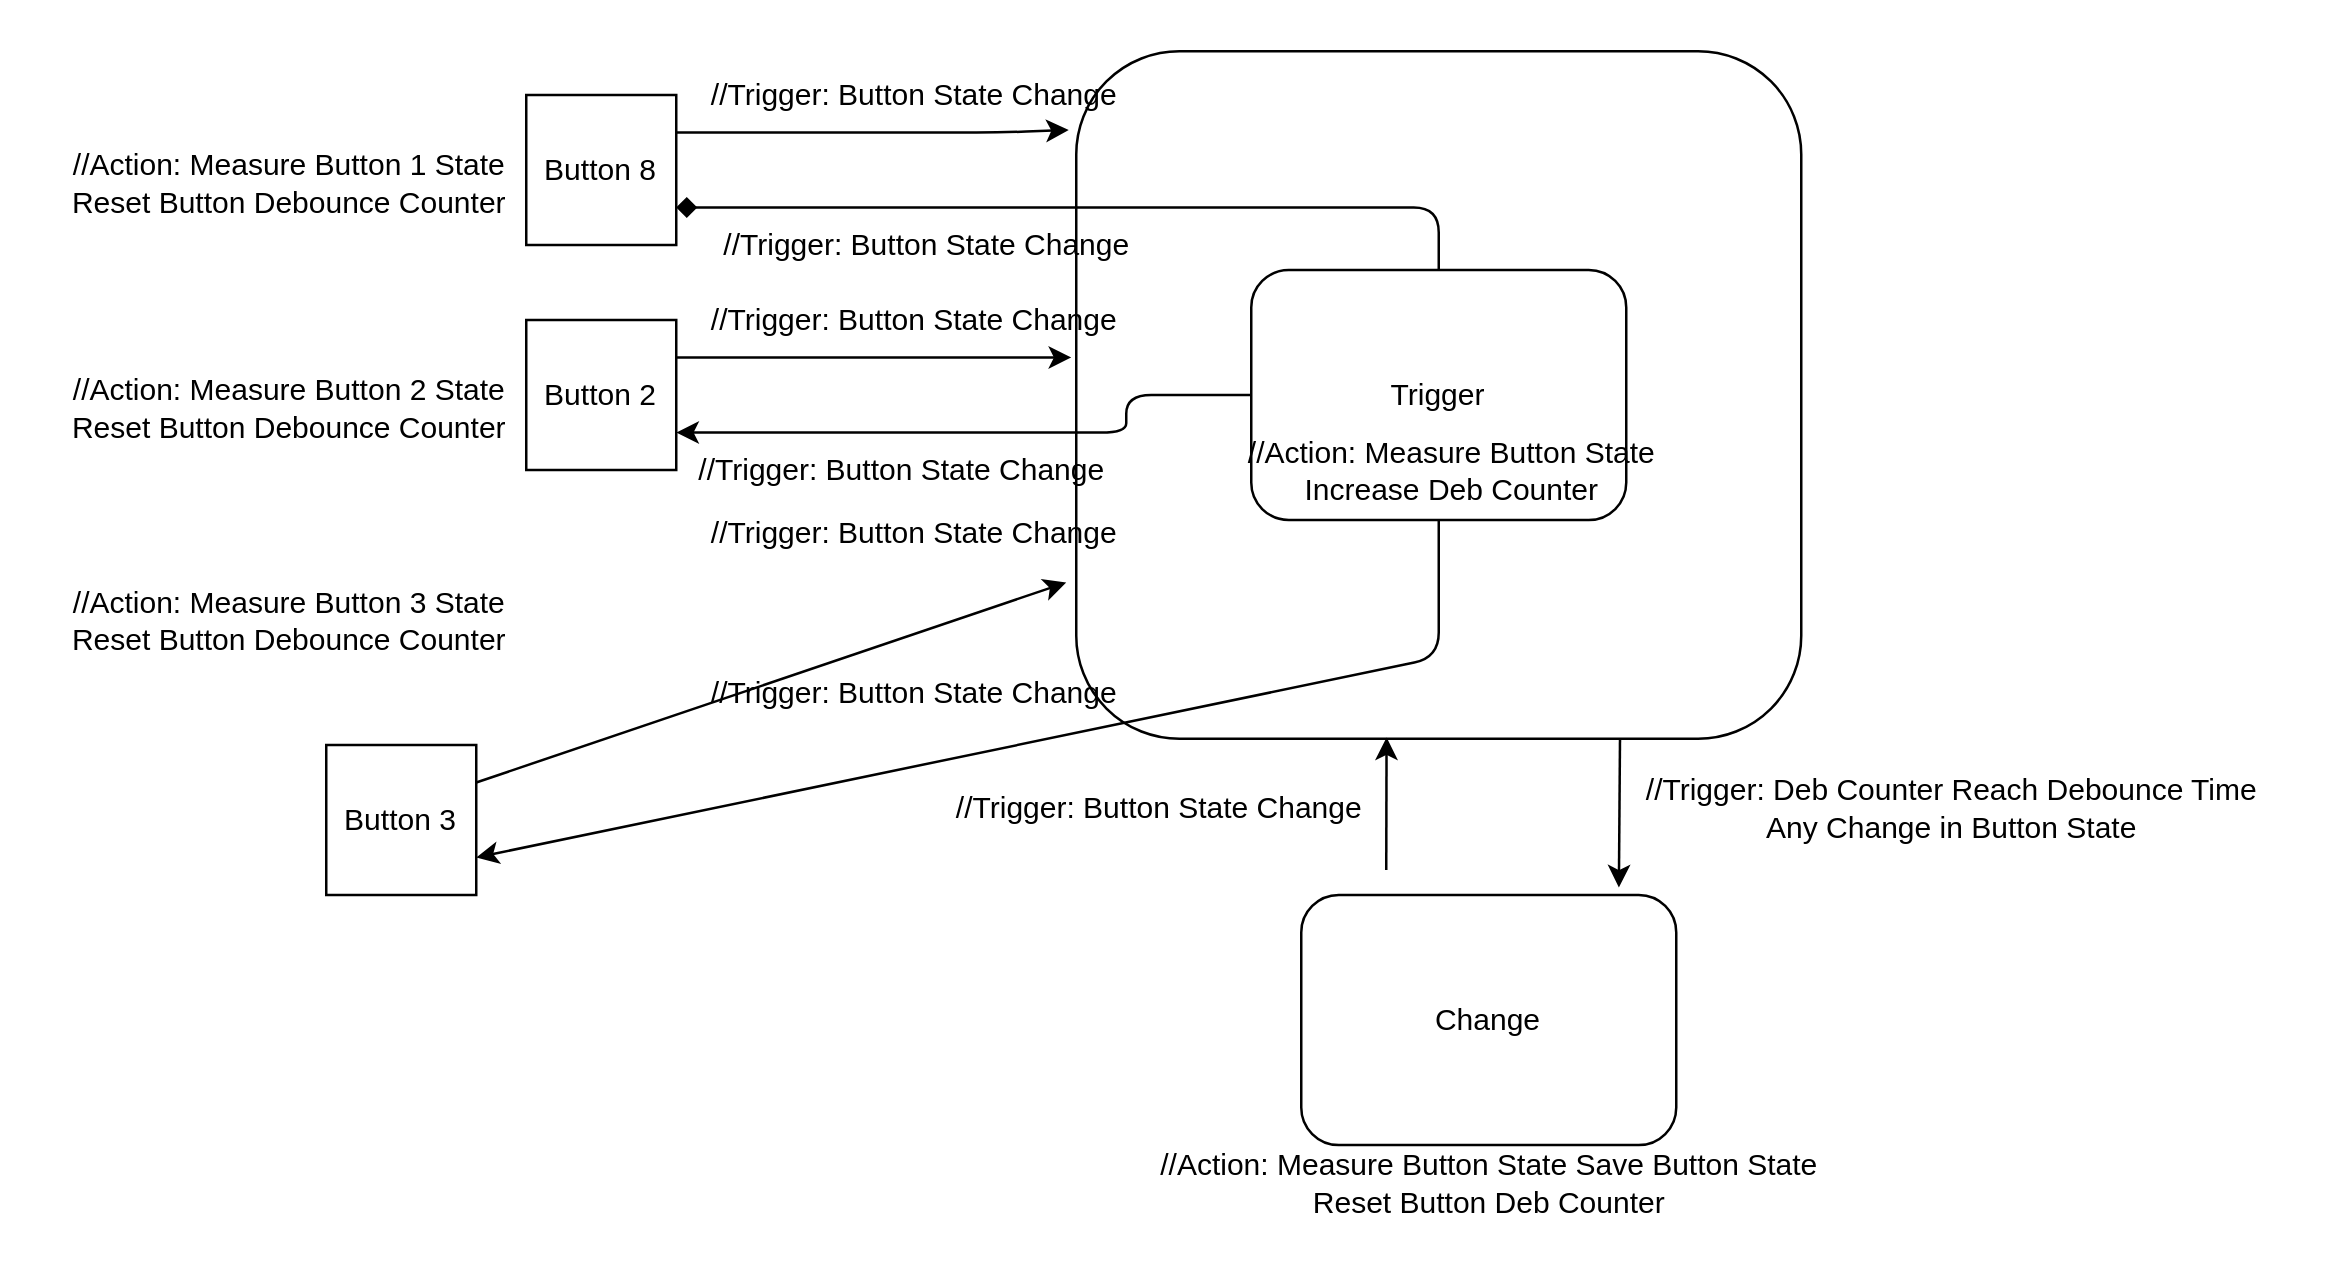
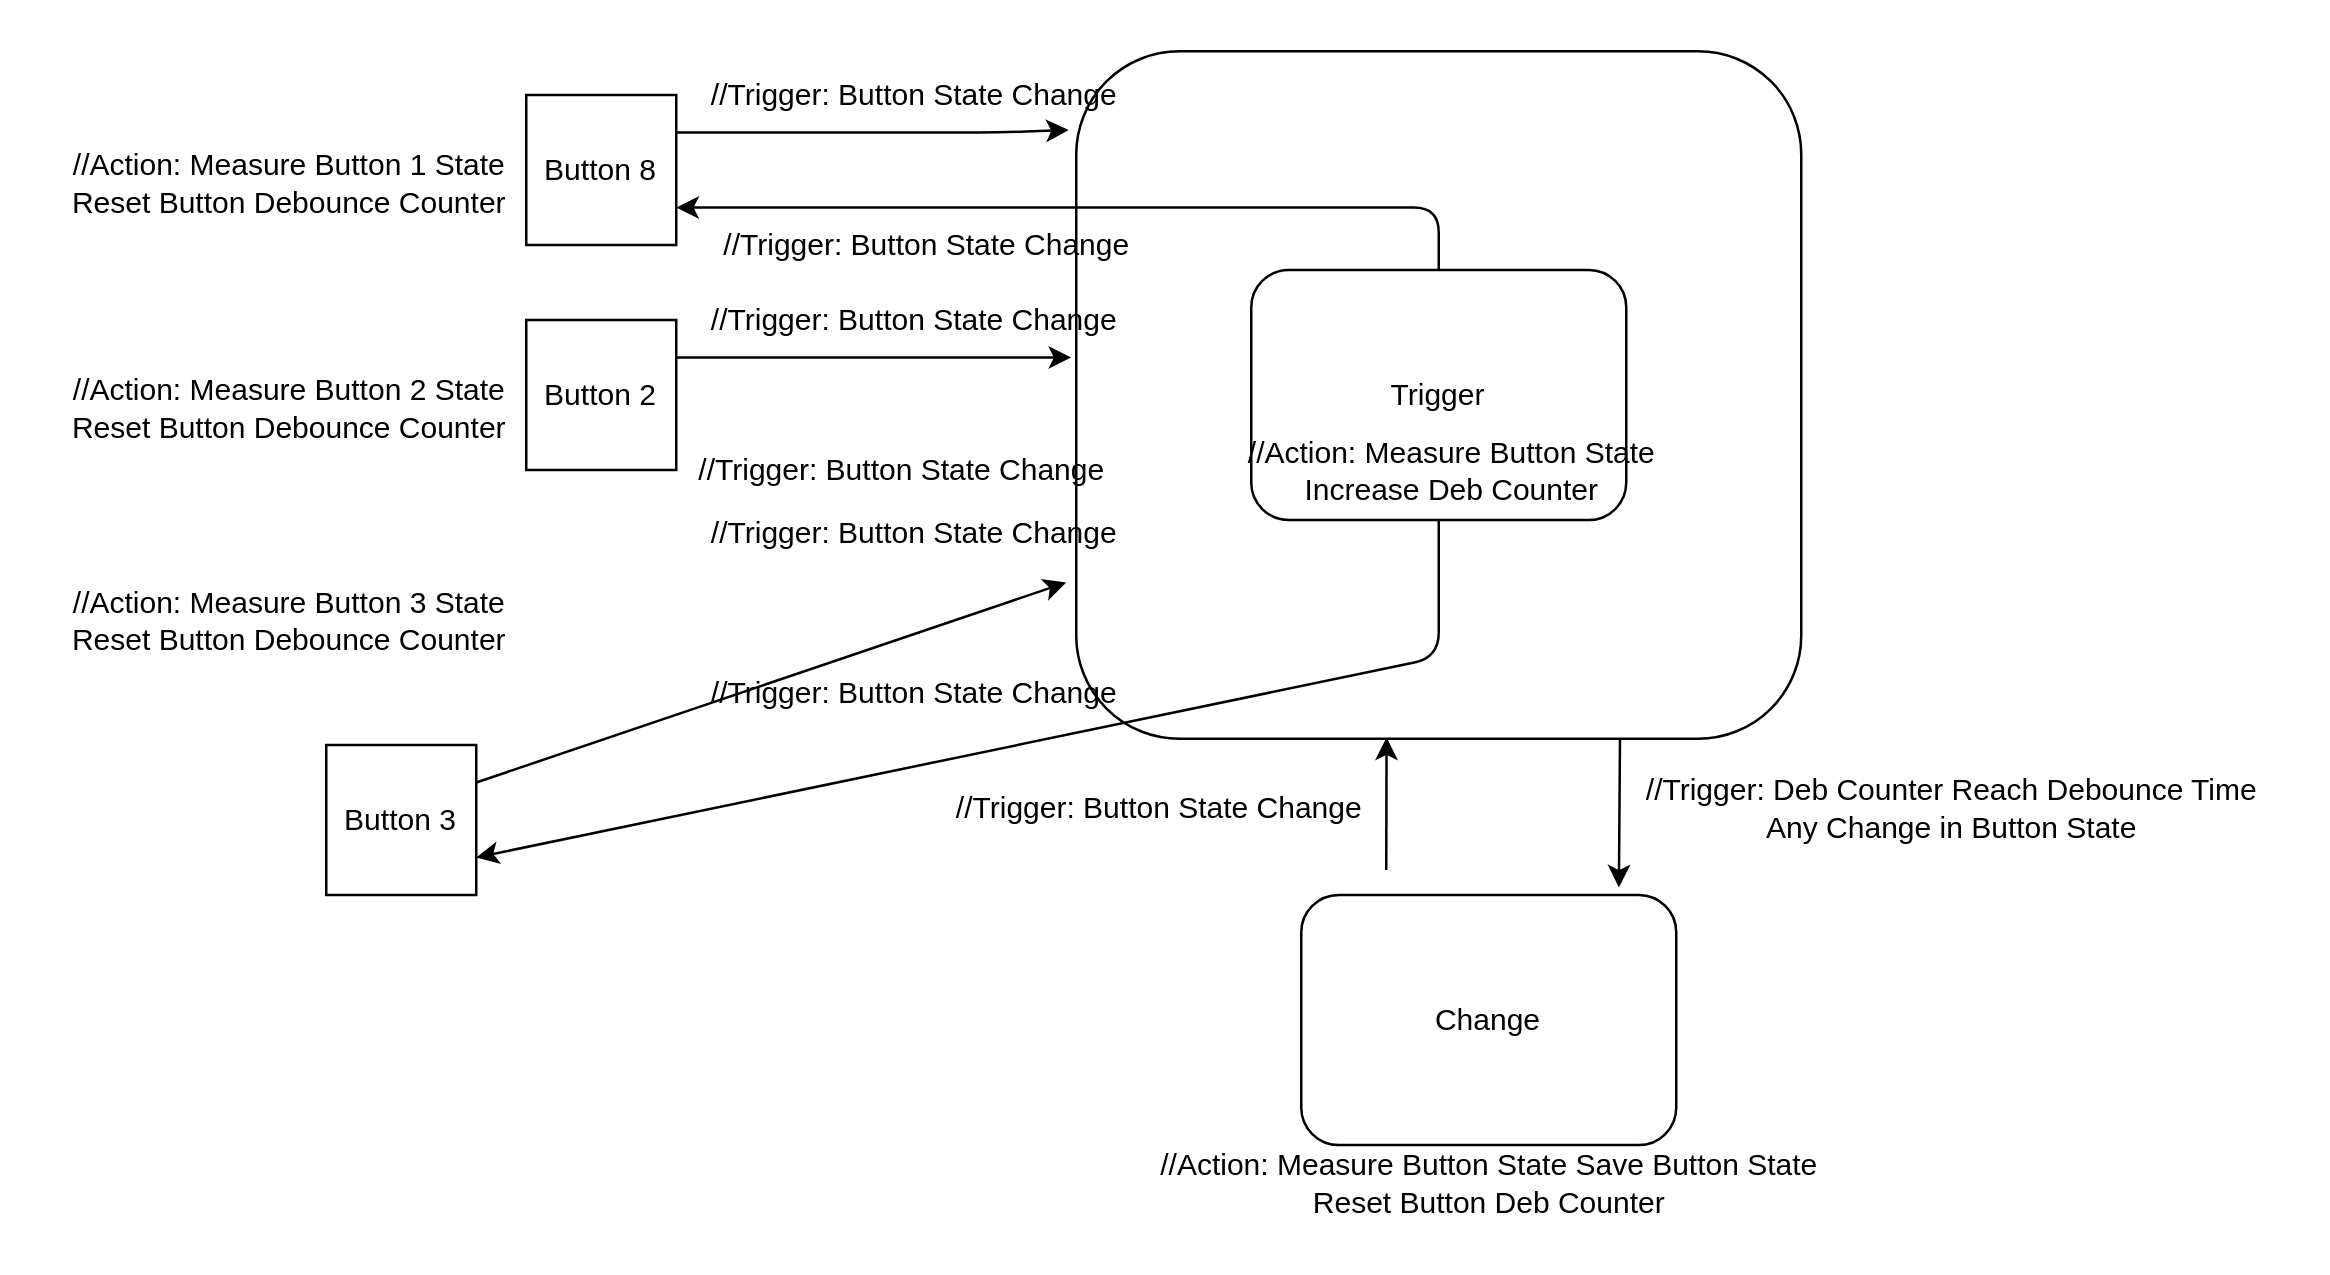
- <mxCell id="11" value="" style="endArrow=diamond;html=1;entryX=1;entryY=0.75;entryDx=0;entryDy=0;exitX=0.5;exitY=0;exitDx=0;exitDy=0;" parent="1" source="7" target="13" edge="1"><mxGeometry width="50" height="50" relative="1" as="geometry"><mxPoint x="340" y="487.5" as="sourcePoint" /><mxPoint x="310" y="27.5" as="targetPoint" /><Array as="points"><mxPoint x="575" y="82.5" /><mxPoint x="470" y="82.5" /></Array></mxGeometry></mxCell>
+ <mxCell id="11" value="" style="endArrow=classic;html=1;entryX=1;entryY=0.75;entryDx=0;entryDy=0;exitX=0.5;exitY=0;exitDx=0;exitDy=0;" parent="1" source="7" target="13" edge="1"><mxGeometry width="50" height="50" relative="1" as="geometry"><mxPoint x="340" y="487.5" as="sourcePoint" /><mxPoint x="310" y="27.5" as="targetPoint" /><Array as="points"><mxPoint x="575" y="82.5" /><mxPoint x="470" y="82.5" /></Array></mxGeometry></mxCell>
- <mxCell id="10" value="" style="endArrow=classic;html=1;entryX=1;entryY=0.75;entryDx=0;entryDy=0;exitX=0;exitY=0.5;exitDx=0;exitDy=0;" parent="1" source="7" target="14" edge="1"><mxGeometry width="50" height="50" relative="1" as="geometry"><mxPoint x="330" y="477.5" as="sourcePoint" /><mxPoint x="380" y="180.5" as="targetPoint" /><Array as="points"><mxPoint x="450" y="157.5" /><mxPoint x="450" y="172.5" /><mxPoint x="410" y="172.5" /></Array></mxGeometry></mxCell>
